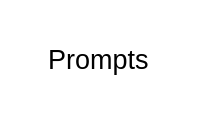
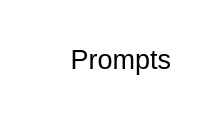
- <mxCell id="2" value="&lt;font style=&quot;font-size: 18px;&quot;&gt;Prompts&lt;/font&gt;" style="text;html=1;align=center;verticalAlign=middle;resizable=0;points=[];autosize=1;strokeColor=none;fillColor=none;" vertex="1" parent="1"><mxGeometry x="20" y="20" width="90" height="40" as="geometry" /></mxCell>
+ <mxCell id="2" value="&lt;font style=&quot;font-size: 18px;&quot;&gt;Prompts&lt;/font&gt;" style="text;html=1;align=center;verticalAlign=middle;resizable=0;points=[];autosize=1;strokeColor=none;fillColor=none;" vertex="1" parent="1"><mxGeometry x="35" y="20" width="90" height="40" as="geometry" /></mxCell>
